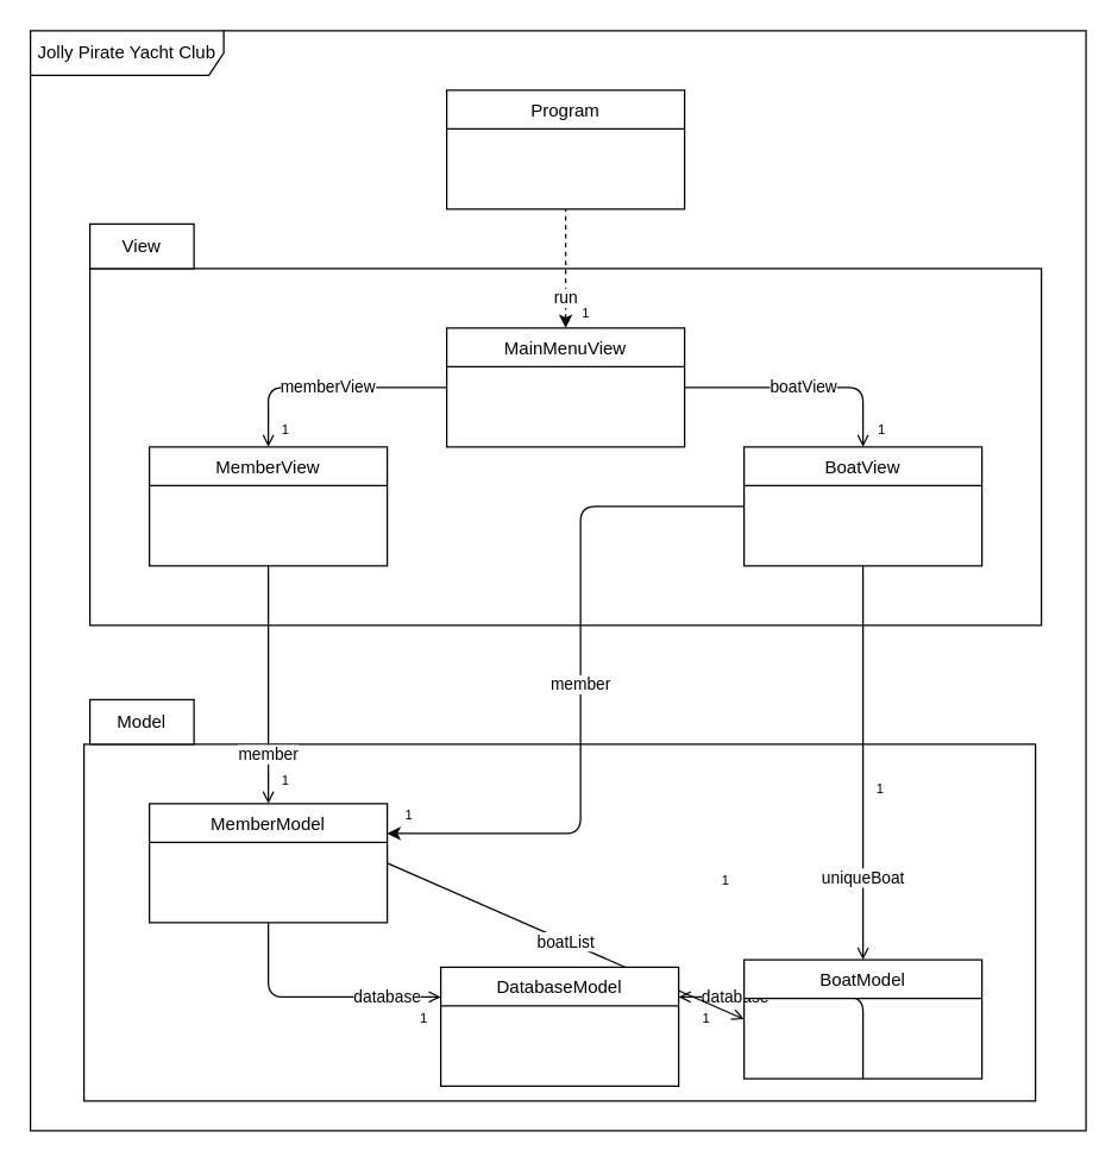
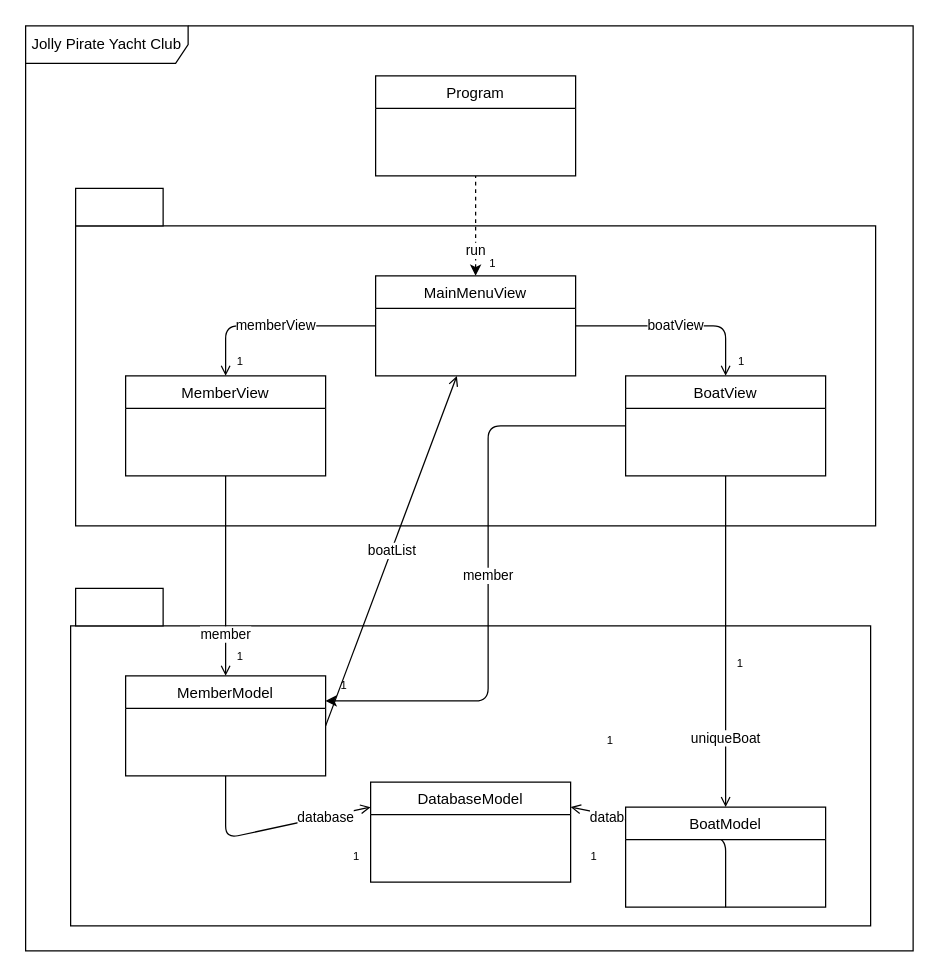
- <mxCell id="11" value="View" style="text;html=1;strokeColor=none;fillColor=none;align=center;verticalAlign=middle;whiteSpace=wrap;rounded=0;" parent="1" vertex="1"><mxGeometry x="75" y="155" width="40" height="20" as="geometry" /></mxCell>
- <mxCell id="13" value="Model" style="text;html=1;strokeColor=none;fillColor=none;align=center;verticalAlign=middle;whiteSpace=wrap;rounded=0;" parent="1" vertex="1"><mxGeometry x="75" y="475" width="40" height="20" as="geometry" /></mxCell>
- <mxCell id="20" value="boatList" style="endArrow=open;html=1;entryX=0;entryY=0.5;entryDx=0;entryDy=0;endFill=0;exitX=1;exitY=0.5;exitDx=0;exitDy=0;" parent="1" source="29" target="30" edge="1"><mxGeometry width="50" height="50" relative="1" as="geometry"><mxPoint x="260" y="680" as="sourcePoint" /><mxPoint x="310" y="635" as="targetPoint" /></mxGeometry></mxCell>
+ <mxCell id="20" value="boatList" style="endArrow=open;html=1;endFill=0;exitX=1;exitY=0.5;exitDx=0;exitDy=0;" parent="1" source="29" target="7" edge="1"><mxGeometry width="50" height="50" relative="1" as="geometry"><mxPoint x="260" y="680" as="sourcePoint" /><mxPoint x="310" y="635" as="targetPoint" /></mxGeometry></mxCell>
- <mxCell id="31" value="DatabaseModel" style="swimlane;fontStyle=0;align=center;verticalAlign=top;childLayout=stackLayout;horizontal=1;startSize=26;horizontalStack=0;resizeParent=1;resizeLast=0;collapsible=1;marginBottom=0;rounded=0;shadow=0;strokeWidth=1;" parent="1" vertex="1"><mxGeometry x="296" y="650" width="160" height="80" as="geometry"><mxRectangle x="130" y="380" width="160" height="26" as="alternateBounds" /></mxGeometry></mxCell>
+ <mxCell id="31" value="DatabaseModel" style="swimlane;fontStyle=0;align=center;verticalAlign=top;childLayout=stackLayout;horizontal=1;startSize=26;horizontalStack=0;resizeParent=1;resizeLast=0;collapsible=1;marginBottom=0;rounded=0;shadow=0;strokeWidth=1;" parent="1" vertex="1"><mxGeometry x="296" y="625" width="160" height="80" as="geometry"><mxRectangle x="130" y="380" width="160" height="26" as="alternateBounds" /></mxGeometry></mxCell>
